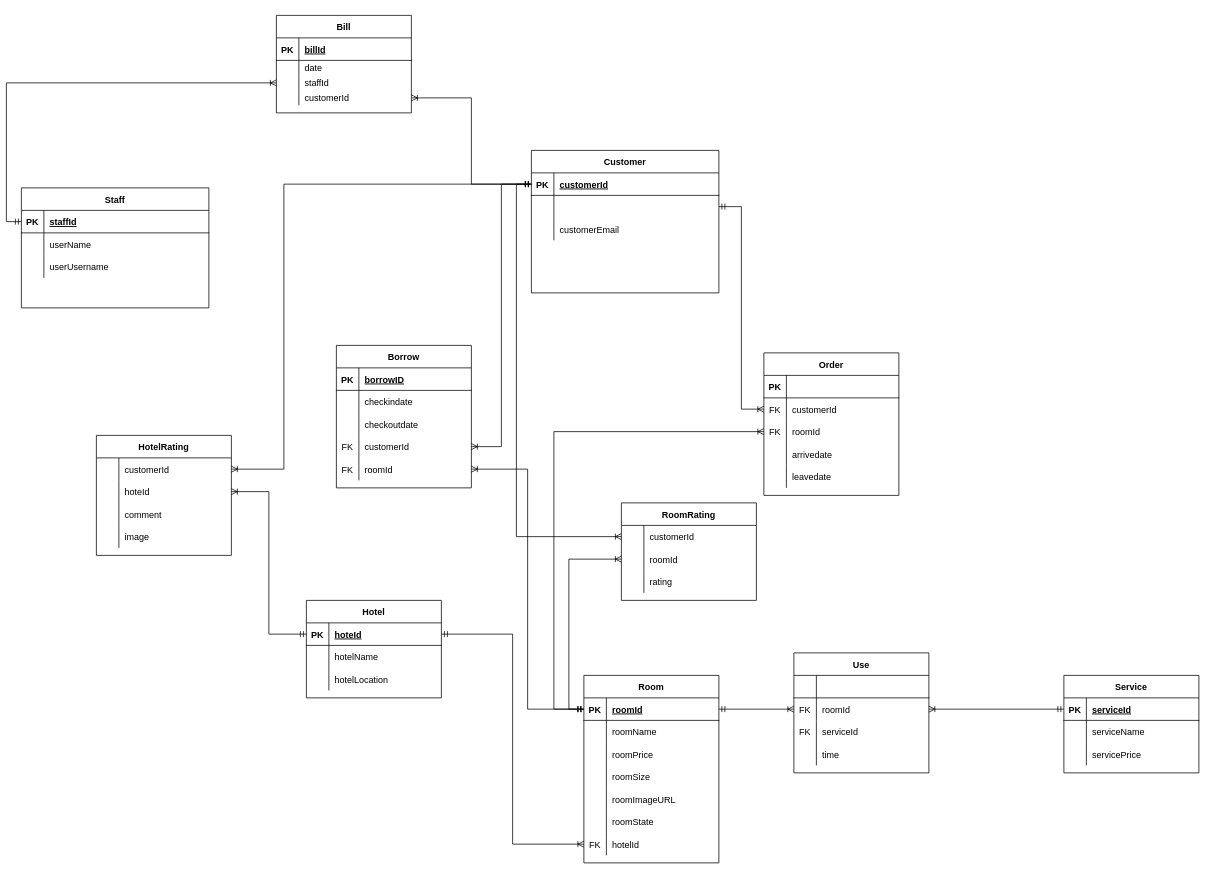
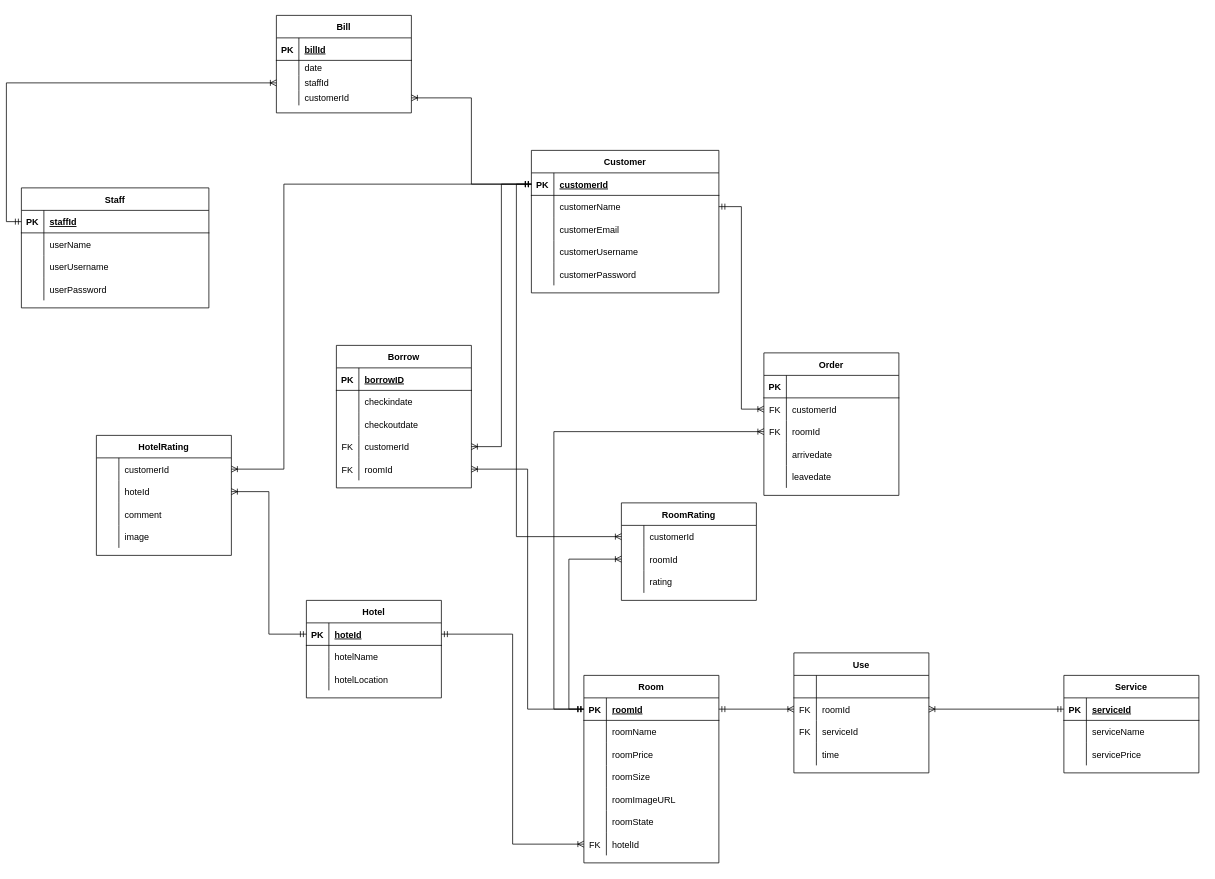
+ <mxCell id="8" value="customerName" style="shape=partialRectangle;overflow=hidden;connectable=0;fillColor=none;top=0;left=0;bottom=0;right=0;align=left;spacingLeft=6;" parent="6" vertex="1"><mxGeometry x="30" width="220" height="30" as="geometry"><mxRectangle width="220" height="30" as="alternateBounds" /></mxGeometry></mxCell>
+ <mxCell id="14" value="customerUsername" style="shape=partialRectangle;overflow=hidden;connectable=0;fillColor=none;top=0;left=0;bottom=0;right=0;align=left;spacingLeft=6;" parent="12" vertex="1"><mxGeometry x="30" width="220" height="30" as="geometry"><mxRectangle width="220" height="30" as="alternateBounds" /></mxGeometry></mxCell>
+ <mxCell id="17" value="customerPassword" style="shape=partialRectangle;overflow=hidden;connectable=0;fillColor=none;top=0;left=0;bottom=0;right=0;align=left;spacingLeft=6;" parent="15" vertex="1"><mxGeometry x="30" width="220" height="30" as="geometry"><mxRectangle width="220" height="30" as="alternateBounds" /></mxGeometry></mxCell>
+ <mxCell id="106" value="userPassword" style="shape=partialRectangle;overflow=hidden;connectable=0;fillColor=none;top=0;left=0;bottom=0;right=0;align=left;spacingLeft=6;" parent="104" vertex="1"><mxGeometry x="30" width="220" height="30" as="geometry"><mxRectangle width="220" height="30" as="alternateBounds" /></mxGeometry></mxCell>
